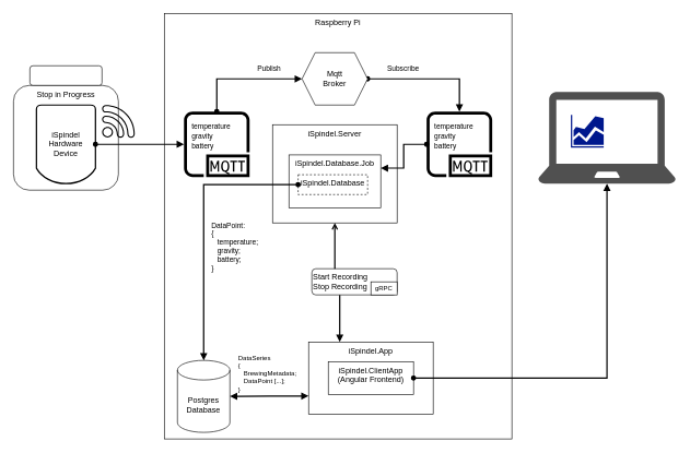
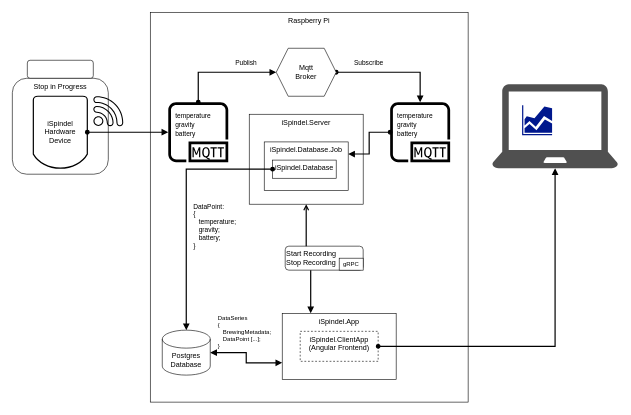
- <mxCell id="24" value="iSpindel.Database" style="rounded=0;whiteSpace=wrap;html=1;verticalAlign=top;dashed=1;" vertex="1" parent="22"><mxGeometry x="14" y="30.288" width="106" height="30.288" as="geometry" /></mxCell>
+ <mxCell id="24" value="iSpindel.Database" style="rounded=0;whiteSpace=wrap;html=1;verticalAlign=top;" vertex="1" parent="22"><mxGeometry x="14" y="30.288" width="106" height="30.288" as="geometry" /></mxCell>
- <mxCell id="28" value="iSpindel.ClientApp&lt;br&gt;(Angular Frontend)" style="rounded=0;whiteSpace=wrap;html=1;verticalAlign=top;" vertex="1" parent="26"><mxGeometry x="30" y="30" width="130" height="50" as="geometry" /></mxCell>
+ <mxCell id="28" value="iSpindel.ClientApp&lt;br&gt;(Angular Frontend)" style="rounded=0;whiteSpace=wrap;html=1;verticalAlign=top;dashed=1;" vertex="1" parent="26"><mxGeometry x="30" y="30" width="130" height="50" as="geometry" /></mxCell>
- <mxCell id="3" value="Postgres&lt;br&gt;Database" style="shape=cylinder3;whiteSpace=wrap;html=1;boundedLbl=1;backgroundOutline=1;size=15;" vertex="1" parent="1"><mxGeometry x="270" y="550" width="80" height="110" as="geometry" /></mxCell>
+ <mxCell id="3" value="Postgres&lt;br&gt;Database" style="shape=cylinder3;whiteSpace=wrap;html=1;boundedLbl=1;backgroundOutline=1;size=15;" vertex="1" parent="1"><mxGeometry x="270" y="550" width="80" height="75" as="geometry" /></mxCell>
